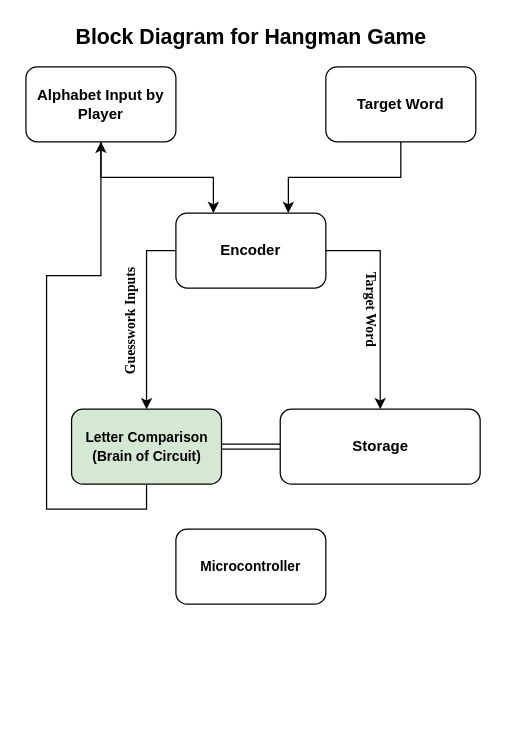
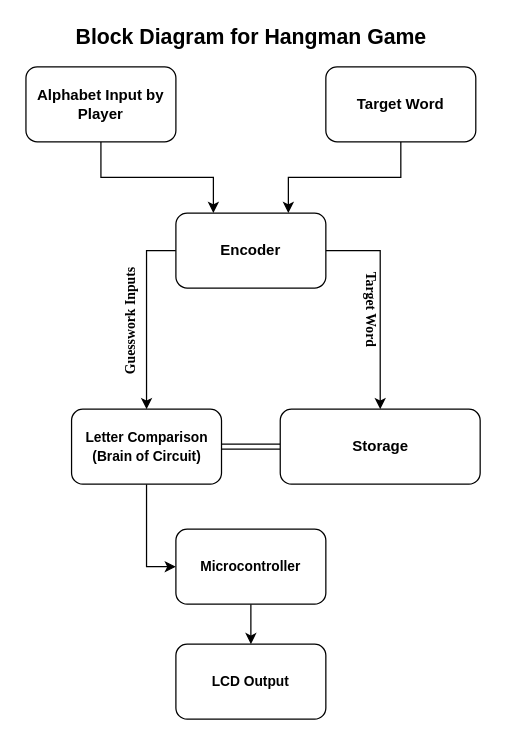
- <mxCell id="12" style="edgeStyle=orthogonalEdgeStyle;rounded=0;orthogonalLoop=1;jettySize=auto;html=1;exitX=0.5;exitY=1;exitDx=0;exitDy=0;fontFamily=Verdana;fontSize=11;" edge="1" parent="1" source="13" target="3"><mxGeometry relative="1" as="geometry" /></mxCell>
+ <mxCell id="12" style="edgeStyle=orthogonalEdgeStyle;rounded=0;orthogonalLoop=1;jettySize=auto;html=1;exitX=0.5;exitY=1;exitDx=0;exitDy=0;entryX=0;entryY=0.5;entryDx=0;entryDy=0;fontFamily=Verdana;fontSize=11;" edge="1" parent="1" source="13" target="16"><mxGeometry relative="1" as="geometry" /></mxCell>
- <mxCell id="13" value="&lt;b style=&quot;font-family: &amp;#34;helvetica&amp;#34;&quot;&gt;&lt;font style=&quot;font-size: 11px&quot;&gt;Letter Comparison (Brain of Circuit)&lt;/font&gt;&lt;/b&gt;" style="rounded=1;whiteSpace=wrap;html=1;fontFamily=Verdana;fillColor=#d5e8d4;" vertex="1" parent="1"><mxGeometry x="56.5" y="327" width="120" height="60" as="geometry" /></mxCell>
+ <mxCell id="13" value="&lt;b style=&quot;font-family: &amp;#34;helvetica&amp;#34;&quot;&gt;&lt;font style=&quot;font-size: 11px&quot;&gt;Letter Comparison (Brain of Circuit)&lt;/font&gt;&lt;/b&gt;" style="rounded=1;whiteSpace=wrap;html=1;fontFamily=Verdana;" vertex="1" parent="1"><mxGeometry x="56.5" y="327" width="120" height="60" as="geometry" /></mxCell>
+ <mxCell id="15" value="" style="edgeStyle=orthogonalEdgeStyle;rounded=0;orthogonalLoop=1;jettySize=auto;html=1;fontFamily=Helvetica;fontSize=11;" edge="1" parent="1" source="16" target="17"><mxGeometry relative="1" as="geometry" /></mxCell>
+ <mxCell id="17" value="&lt;b&gt;&lt;font face=&quot;Helvetica&quot;&gt;LCD Output&lt;br&gt;&lt;/font&gt;&lt;/b&gt;" style="rounded=1;whiteSpace=wrap;html=1;fontFamily=Verdana;fontSize=11;" vertex="1" parent="1"><mxGeometry x="140" y="515" width="120" height="60" as="geometry" /></mxCell>
